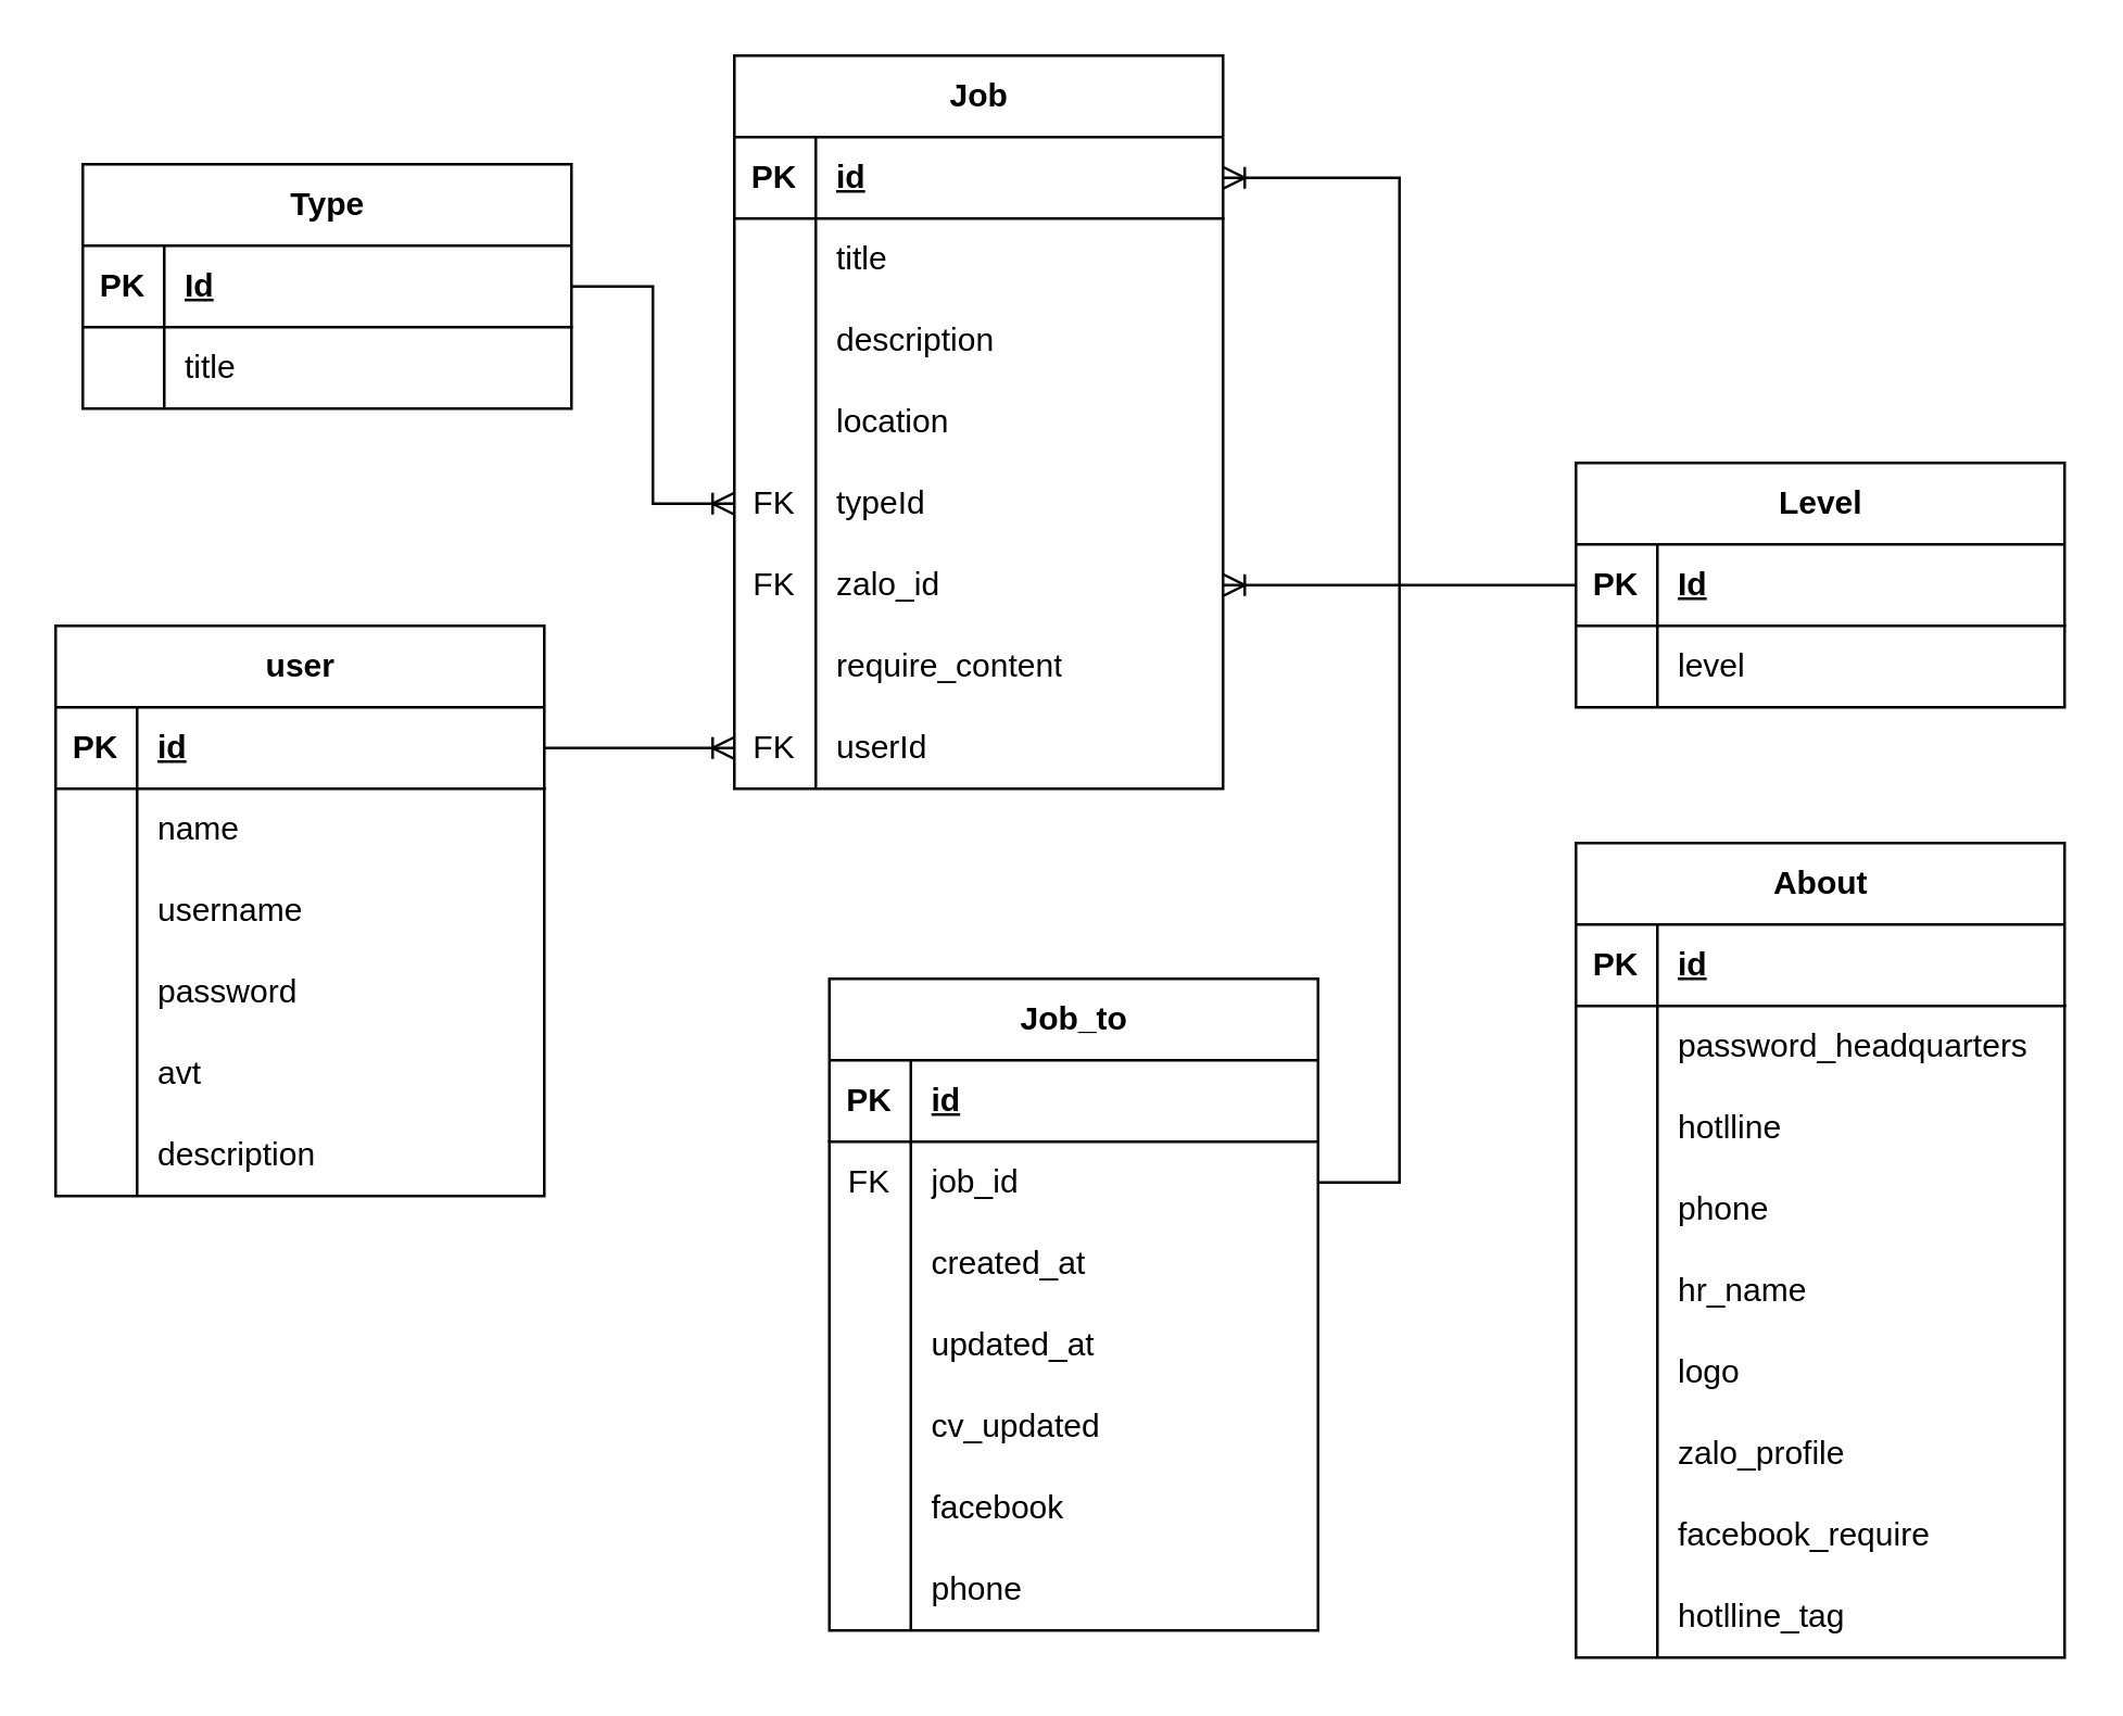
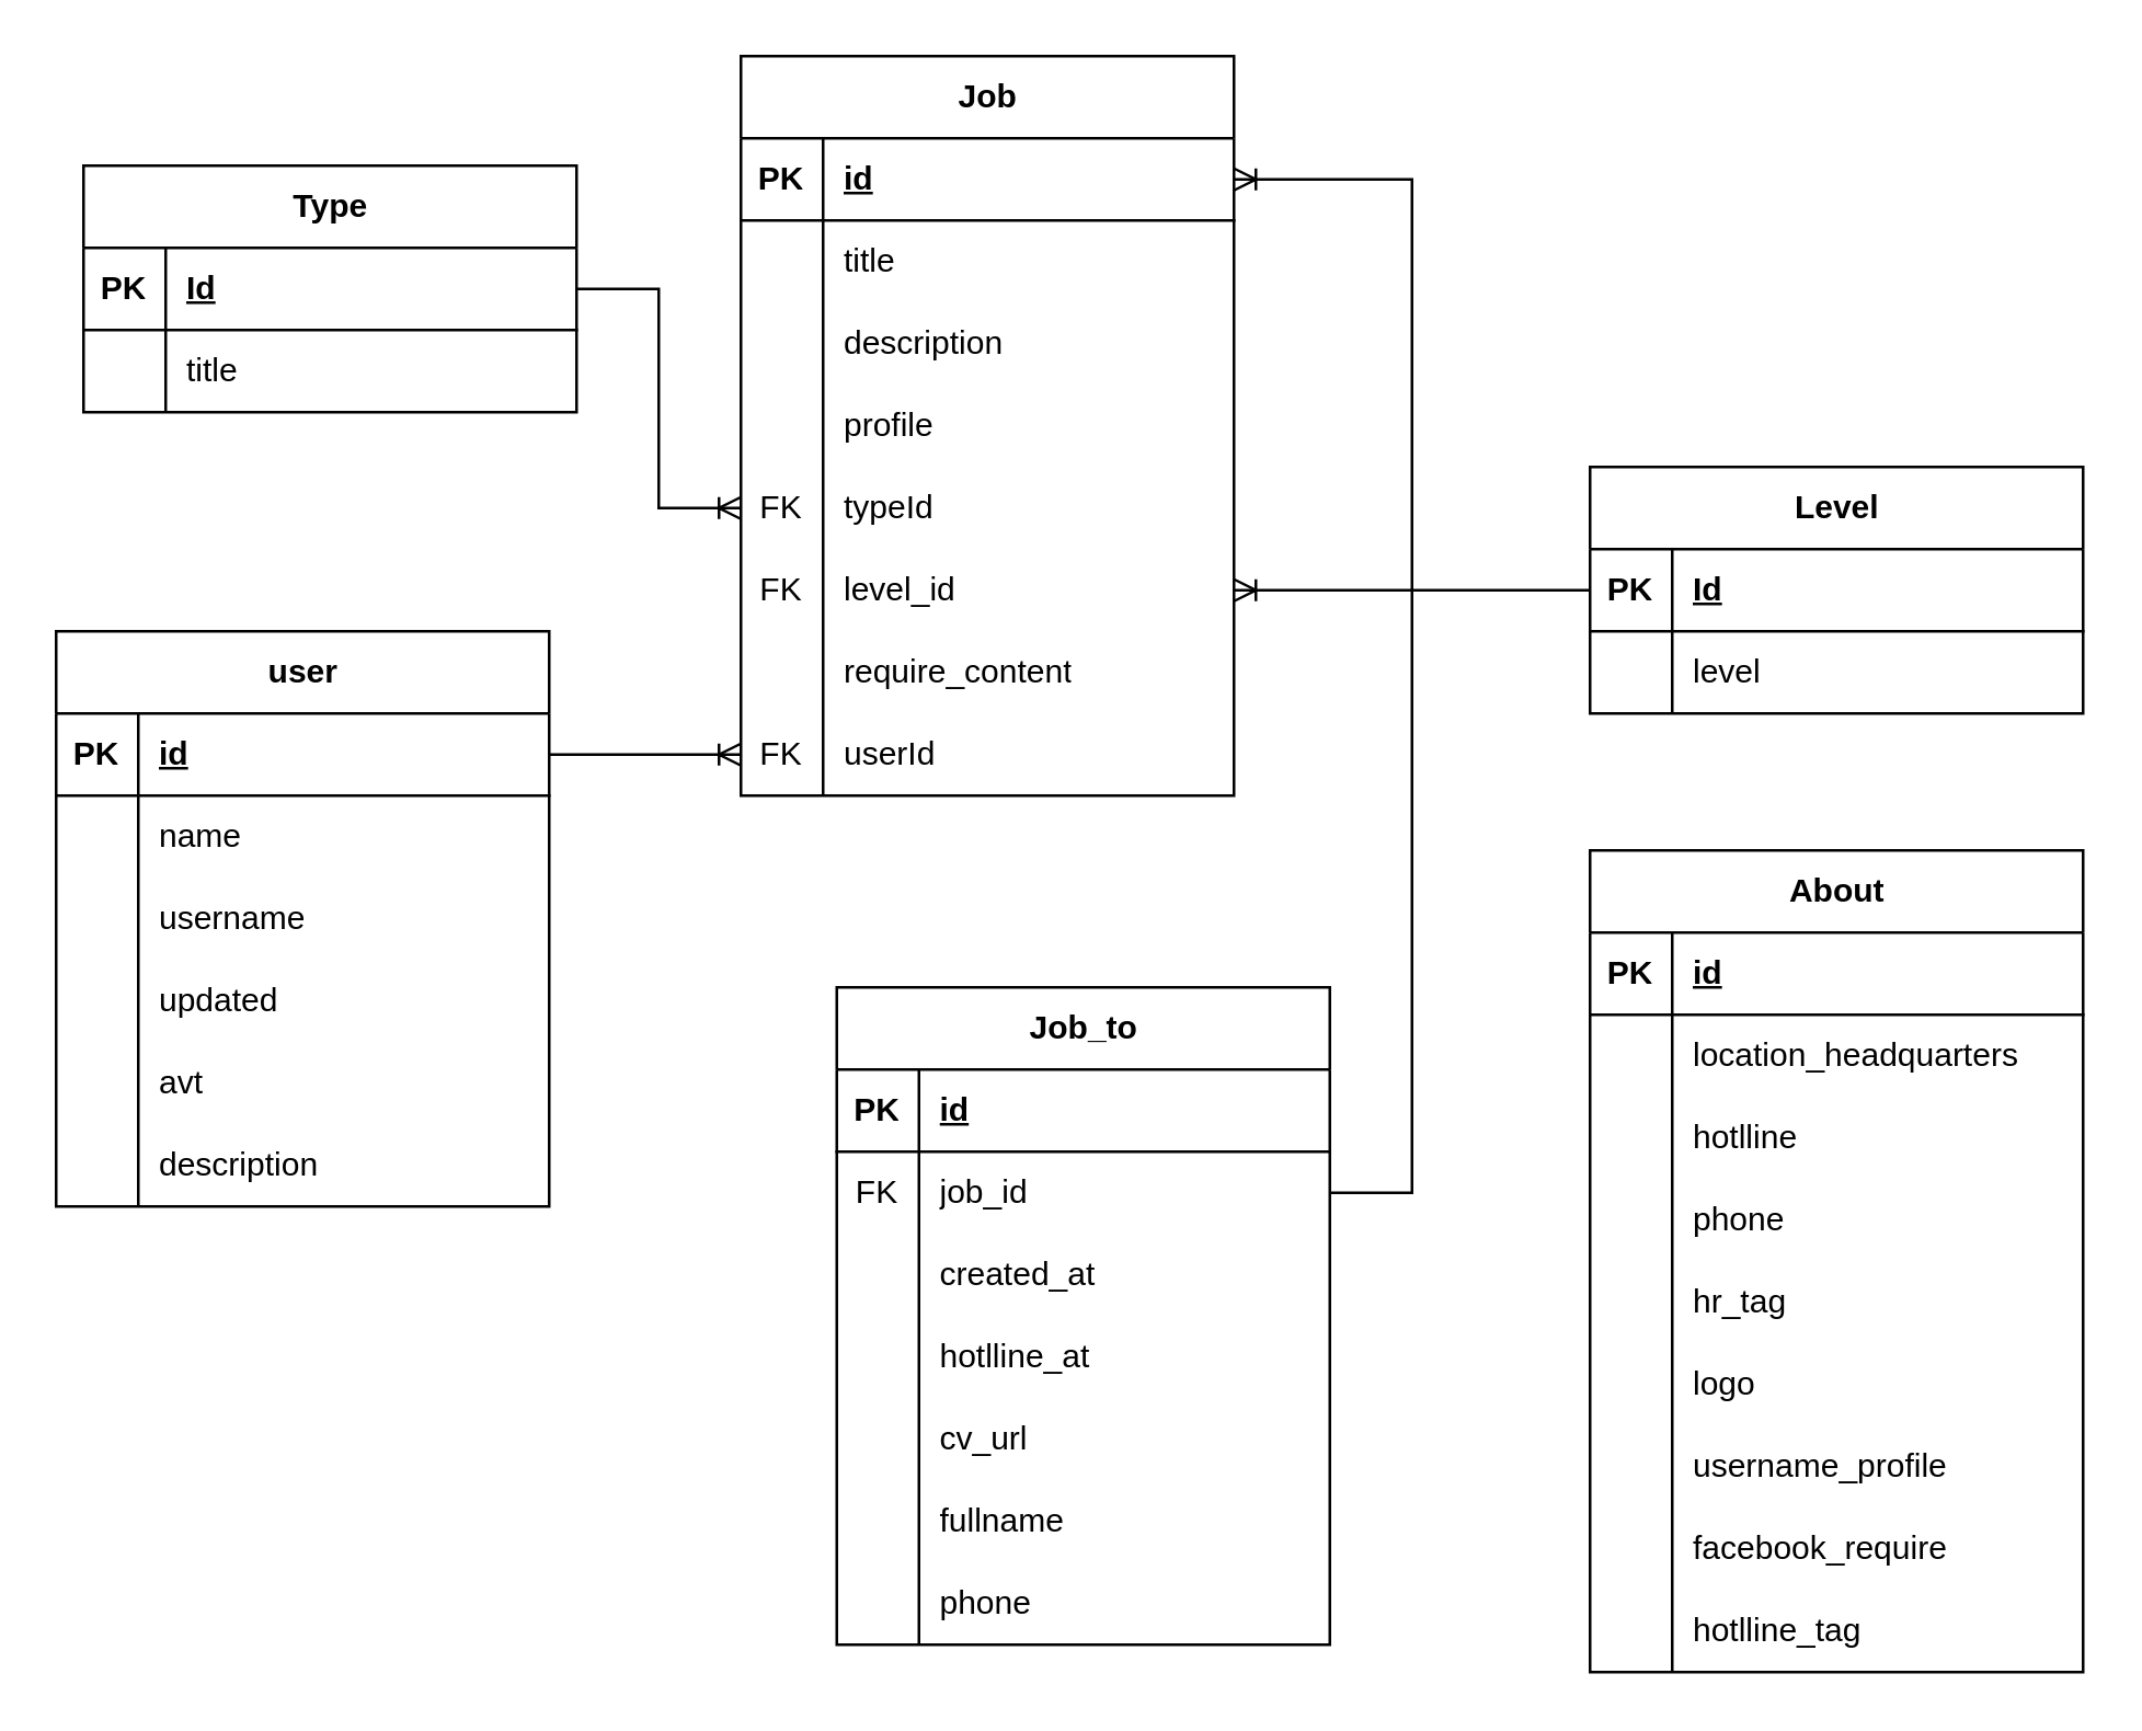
- <mxCell id="101" value="location" style="shape=partialRectangle;connectable=0;fillColor=none;top=0;left=0;bottom=0;right=0;align=left;spacingLeft=6;overflow=hidden;whiteSpace=wrap;html=1;" parent="99" vertex="1"><mxGeometry x="30" width="150" height="30" as="geometry"><mxRectangle width="150" height="30" as="alternateBounds" /></mxGeometry></mxCell>
+ <mxCell id="101" value="profile" style="shape=partialRectangle;connectable=0;fillColor=none;top=0;left=0;bottom=0;right=0;align=left;spacingLeft=6;overflow=hidden;whiteSpace=wrap;html=1;" parent="99" vertex="1"><mxGeometry x="30" width="150" height="30" as="geometry"><mxRectangle width="150" height="30" as="alternateBounds" /></mxGeometry></mxCell>
- <mxCell id="107" value="zalo_id" style="shape=partialRectangle;connectable=0;fillColor=none;top=0;left=0;bottom=0;right=0;align=left;spacingLeft=6;overflow=hidden;whiteSpace=wrap;html=1;" parent="105" vertex="1"><mxGeometry x="30" width="150" height="30" as="geometry"><mxRectangle width="150" height="30" as="alternateBounds" /></mxGeometry></mxCell>
+ <mxCell id="107" value="level_id" style="shape=partialRectangle;connectable=0;fillColor=none;top=0;left=0;bottom=0;right=0;align=left;spacingLeft=6;overflow=hidden;whiteSpace=wrap;html=1;" parent="105" vertex="1"><mxGeometry x="30" width="150" height="30" as="geometry"><mxRectangle width="150" height="30" as="alternateBounds" /></mxGeometry></mxCell>
- <mxCell id="64" value="password" style="shape=partialRectangle;connectable=0;fillColor=none;top=0;left=0;bottom=0;right=0;align=left;spacingLeft=6;overflow=hidden;whiteSpace=wrap;html=1;" parent="62" vertex="1"><mxGeometry x="30" width="150" height="30" as="geometry"><mxRectangle width="150" height="30" as="alternateBounds" /></mxGeometry></mxCell>
+ <mxCell id="64" value="updated" style="shape=partialRectangle;connectable=0;fillColor=none;top=0;left=0;bottom=0;right=0;align=left;spacingLeft=6;overflow=hidden;whiteSpace=wrap;html=1;" parent="62" vertex="1"><mxGeometry x="30" width="150" height="30" as="geometry"><mxRectangle width="150" height="30" as="alternateBounds" /></mxGeometry></mxCell>
- <mxCell id="30" value="password_headquarters" style="shape=partialRectangle;connectable=0;fillColor=none;top=0;left=0;bottom=0;right=0;align=left;spacingLeft=6;overflow=hidden;whiteSpace=wrap;html=1;" parent="28" vertex="1"><mxGeometry x="30" width="150" height="30" as="geometry"><mxRectangle width="150" height="30" as="alternateBounds" /></mxGeometry></mxCell>
+ <mxCell id="30" value="location_headquarters" style="shape=partialRectangle;connectable=0;fillColor=none;top=0;left=0;bottom=0;right=0;align=left;spacingLeft=6;overflow=hidden;whiteSpace=wrap;html=1;" parent="28" vertex="1"><mxGeometry x="30" width="150" height="30" as="geometry"><mxRectangle width="150" height="30" as="alternateBounds" /></mxGeometry></mxCell>
- <mxCell id="39" value="hr_name" style="shape=partialRectangle;connectable=0;fillColor=none;top=0;left=0;bottom=0;right=0;align=left;spacingLeft=6;overflow=hidden;whiteSpace=wrap;html=1;" parent="37" vertex="1"><mxGeometry x="30" width="150" height="30" as="geometry"><mxRectangle width="150" height="30" as="alternateBounds" /></mxGeometry></mxCell>
+ <mxCell id="39" value="hr_tag" style="shape=partialRectangle;connectable=0;fillColor=none;top=0;left=0;bottom=0;right=0;align=left;spacingLeft=6;overflow=hidden;whiteSpace=wrap;html=1;" parent="37" vertex="1"><mxGeometry x="30" width="150" height="30" as="geometry"><mxRectangle width="150" height="30" as="alternateBounds" /></mxGeometry></mxCell>
- <mxCell id="14" value="updated_at" style="shape=partialRectangle;connectable=0;fillColor=none;top=0;left=0;bottom=0;right=0;align=left;spacingLeft=6;overflow=hidden;whiteSpace=wrap;html=1;" parent="12" vertex="1"><mxGeometry x="30" width="150" height="30" as="geometry"><mxRectangle width="150" height="30" as="alternateBounds" /></mxGeometry></mxCell>
+ <mxCell id="14" value="hotlline_at" style="shape=partialRectangle;connectable=0;fillColor=none;top=0;left=0;bottom=0;right=0;align=left;spacingLeft=6;overflow=hidden;whiteSpace=wrap;html=1;" parent="12" vertex="1"><mxGeometry x="30" width="150" height="30" as="geometry"><mxRectangle width="150" height="30" as="alternateBounds" /></mxGeometry></mxCell>
- <mxCell id="17" value="cv_updated" style="shape=partialRectangle;connectable=0;fillColor=none;top=0;left=0;bottom=0;right=0;align=left;spacingLeft=6;overflow=hidden;whiteSpace=wrap;html=1;" parent="15" vertex="1"><mxGeometry x="30" width="150" height="30" as="geometry"><mxRectangle width="150" height="30" as="alternateBounds" /></mxGeometry></mxCell>
+ <mxCell id="17" value="cv_url" style="shape=partialRectangle;connectable=0;fillColor=none;top=0;left=0;bottom=0;right=0;align=left;spacingLeft=6;overflow=hidden;whiteSpace=wrap;html=1;" parent="15" vertex="1"><mxGeometry x="30" width="150" height="30" as="geometry"><mxRectangle width="150" height="30" as="alternateBounds" /></mxGeometry></mxCell>
- <mxCell id="45" value="zalo_profile" style="shape=partialRectangle;connectable=0;fillColor=none;top=0;left=0;bottom=0;right=0;align=left;spacingLeft=6;overflow=hidden;whiteSpace=wrap;html=1;" parent="43" vertex="1"><mxGeometry x="30" width="150" height="30" as="geometry"><mxRectangle width="150" height="30" as="alternateBounds" /></mxGeometry></mxCell>
+ <mxCell id="45" value="username_profile" style="shape=partialRectangle;connectable=0;fillColor=none;top=0;left=0;bottom=0;right=0;align=left;spacingLeft=6;overflow=hidden;whiteSpace=wrap;html=1;" parent="43" vertex="1"><mxGeometry x="30" width="150" height="30" as="geometry"><mxRectangle width="150" height="30" as="alternateBounds" /></mxGeometry></mxCell>
- <mxCell id="20" value="facebook" style="shape=partialRectangle;connectable=0;fillColor=none;top=0;left=0;bottom=0;right=0;align=left;spacingLeft=6;overflow=hidden;whiteSpace=wrap;html=1;" parent="18" vertex="1"><mxGeometry x="30" width="150" height="30" as="geometry"><mxRectangle width="150" height="30" as="alternateBounds" /></mxGeometry></mxCell>
+ <mxCell id="20" value="fullname" style="shape=partialRectangle;connectable=0;fillColor=none;top=0;left=0;bottom=0;right=0;align=left;spacingLeft=6;overflow=hidden;whiteSpace=wrap;html=1;" parent="18" vertex="1"><mxGeometry x="30" width="150" height="30" as="geometry"><mxRectangle width="150" height="30" as="alternateBounds" /></mxGeometry></mxCell>
